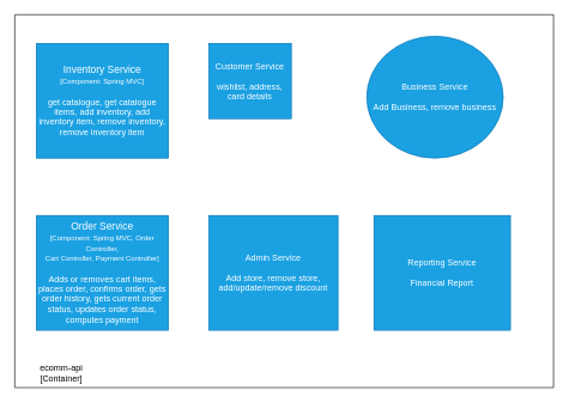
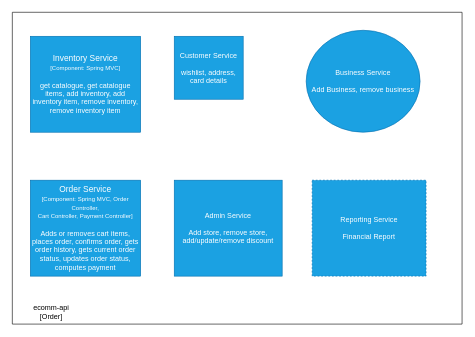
- <mxCell id="6" value="Reporting Service&lt;br&gt;&lt;br&gt;Financial Report" style="rounded=0;whiteSpace=wrap;html=1;fillColor=#1ba1e2;strokeColor=#006EAF;fontColor=#ffffff;" parent="2" vertex="1"><mxGeometry x="500" y="280" width="190" height="160" as="geometry" /></mxCell>
+ <mxCell id="6" value="Reporting Service&lt;br&gt;&lt;br&gt;Financial Report" style="rounded=0;whiteSpace=wrap;html=1;fillColor=#1ba1e2;strokeColor=#006EAF;fontColor=#ffffff;dashed=1;" parent="2" vertex="1"><mxGeometry x="500" y="280" width="190" height="160" as="geometry" /></mxCell>
- <mxCell id="3" value="ecomm-api&lt;br&gt;[Container]" style="text;html=1;strokeColor=none;fillColor=none;align=center;verticalAlign=middle;whiteSpace=wrap;rounded=0;" parent="2" vertex="1"><mxGeometry x="30" y="490" width="70" height="20" as="geometry" /></mxCell>
+ <mxCell id="3" value="ecomm-api&lt;br&gt;[Order]" style="text;html=1;strokeColor=none;fillColor=none;align=center;verticalAlign=middle;whiteSpace=wrap;rounded=0;" parent="2" vertex="1"><mxGeometry x="30" y="490" width="70" height="20" as="geometry" /></mxCell>
